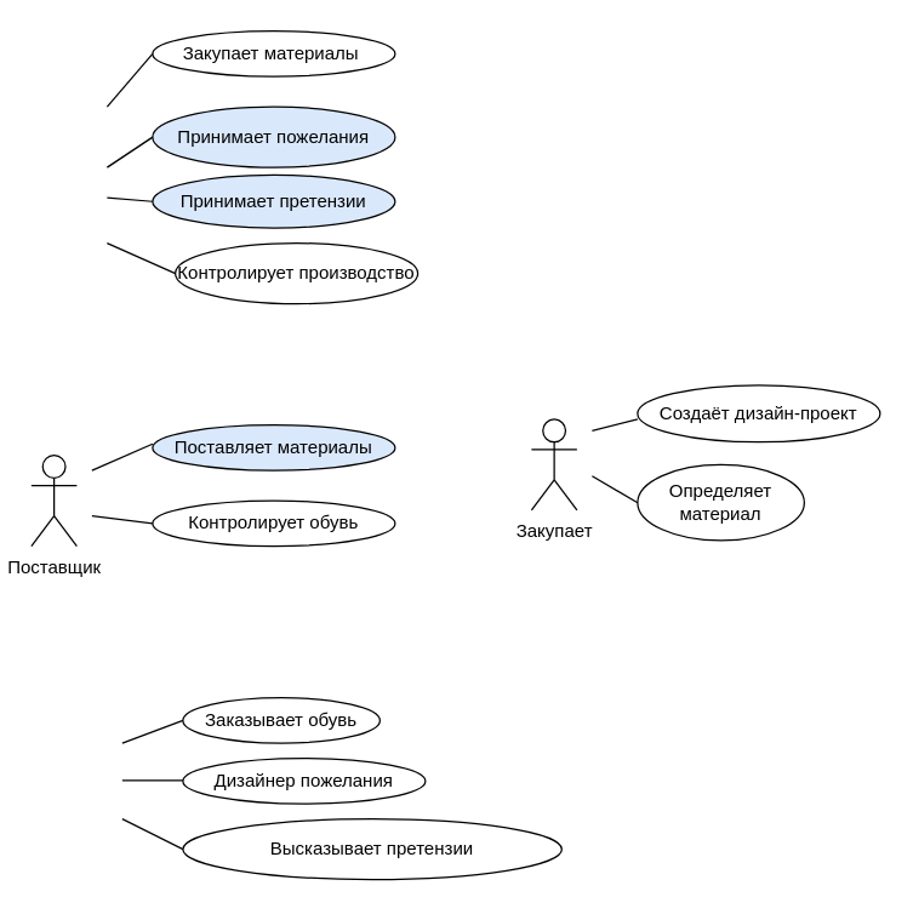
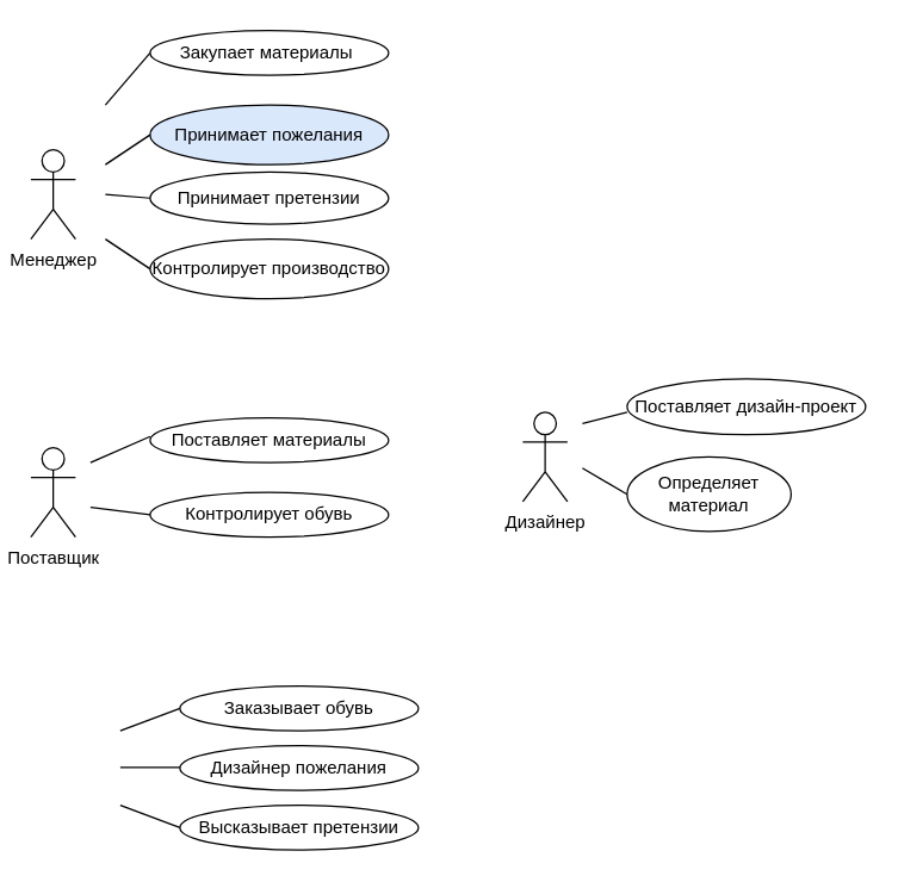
+ <mxCell id="2" value="Менеджер" style="shape=umlActor;verticalLabelPosition=bottom;verticalAlign=top;html=1;outlineConnect=0;" parent="1" vertex="1"><mxGeometry x="20" y="100" width="30" height="60" as="geometry" /></mxCell>
- <mxCell id="7" value="Принимает претензии" style="ellipse;whiteSpace=wrap;html=1;fillColor=#dae8fc;" parent="1" vertex="1"><mxGeometry x="100" y="115" width="160" height="35" as="geometry" /></mxCell>
+ <mxCell id="7" value="Принимает претензии" style="ellipse;whiteSpace=wrap;html=1;" parent="1" vertex="1"><mxGeometry x="100" y="115" width="160" height="35" as="geometry" /></mxCell>
- <mxCell id="8" value="Контролирует производство" style="ellipse;whiteSpace=wrap;html=1;" parent="1" vertex="1"><mxGeometry x="115" y="160" width="160" height="40" as="geometry" /></mxCell>
+ <mxCell id="8" value="Контролирует производство" style="ellipse;whiteSpace=wrap;html=1;" parent="1" vertex="1"><mxGeometry x="100" y="160" width="160" height="40" as="geometry" /></mxCell>
- <mxCell id="15" value="Создаёт дизайн-проект" style="ellipse;whiteSpace=wrap;html=1;" parent="1" vertex="1"><mxGeometry x="420" y="253.75" width="160" height="37.5" as="geometry" /></mxCell>
+ <mxCell id="15" value="Поставляет дизайн-проект" style="ellipse;whiteSpace=wrap;html=1;" parent="1" vertex="1"><mxGeometry x="420" y="253.75" width="160" height="37.5" as="geometry" /></mxCell>
- <mxCell id="10" value="Поставляет материалы" style="ellipse;whiteSpace=wrap;html=1;fillColor=#dae8fc;" parent="1" vertex="1"><mxGeometry x="100" y="280" width="160" height="30" as="geometry" /></mxCell>
+ <mxCell id="10" value="Поставляет материалы" style="ellipse;whiteSpace=wrap;html=1;" parent="1" vertex="1"><mxGeometry x="100" y="280" width="160" height="30" as="geometry" /></mxCell>
- <mxCell id="3" value="Закупает" style="shape=umlActor;verticalLabelPosition=bottom;verticalAlign=top;html=1;outlineConnect=0;" parent="1" vertex="1"><mxGeometry x="350" y="276.25" width="30" height="60" as="geometry" /></mxCell>
+ <mxCell id="3" value="Дизайнер" style="shape=umlActor;verticalLabelPosition=bottom;verticalAlign=top;html=1;outlineConnect=0;" parent="1" vertex="1"><mxGeometry x="350" y="276.25" width="30" height="60" as="geometry" /></mxCell>
- <mxCell id="12" value="Заказывает обувь" style="ellipse;whiteSpace=wrap;html=1;" parent="1" vertex="1"><mxGeometry x="120" y="460" width="130" height="30" as="geometry" /></mxCell>
+ <mxCell id="12" value="Заказывает обувь" style="ellipse;whiteSpace=wrap;html=1;" parent="1" vertex="1"><mxGeometry x="120" y="460" width="160" height="30" as="geometry" /></mxCell>
- <mxCell id="13" value="Высказывает претензии" style="ellipse;whiteSpace=wrap;html=1;" parent="1" vertex="1"><mxGeometry x="120" y="540" width="250" height="40" as="geometry" /></mxCell>
+ <mxCell id="13" value="Высказывает претензии" style="ellipse;whiteSpace=wrap;html=1;" parent="1" vertex="1"><mxGeometry x="120" y="540" width="160" height="30" as="geometry" /></mxCell>
